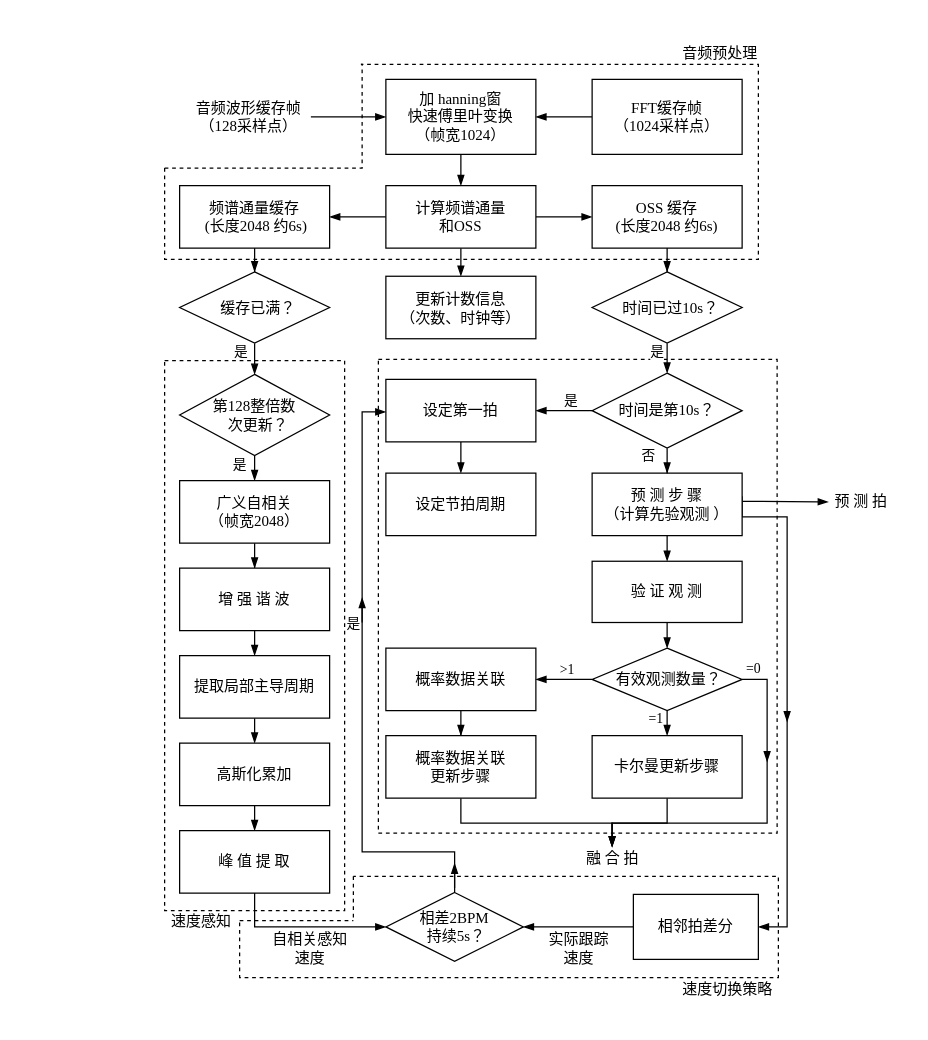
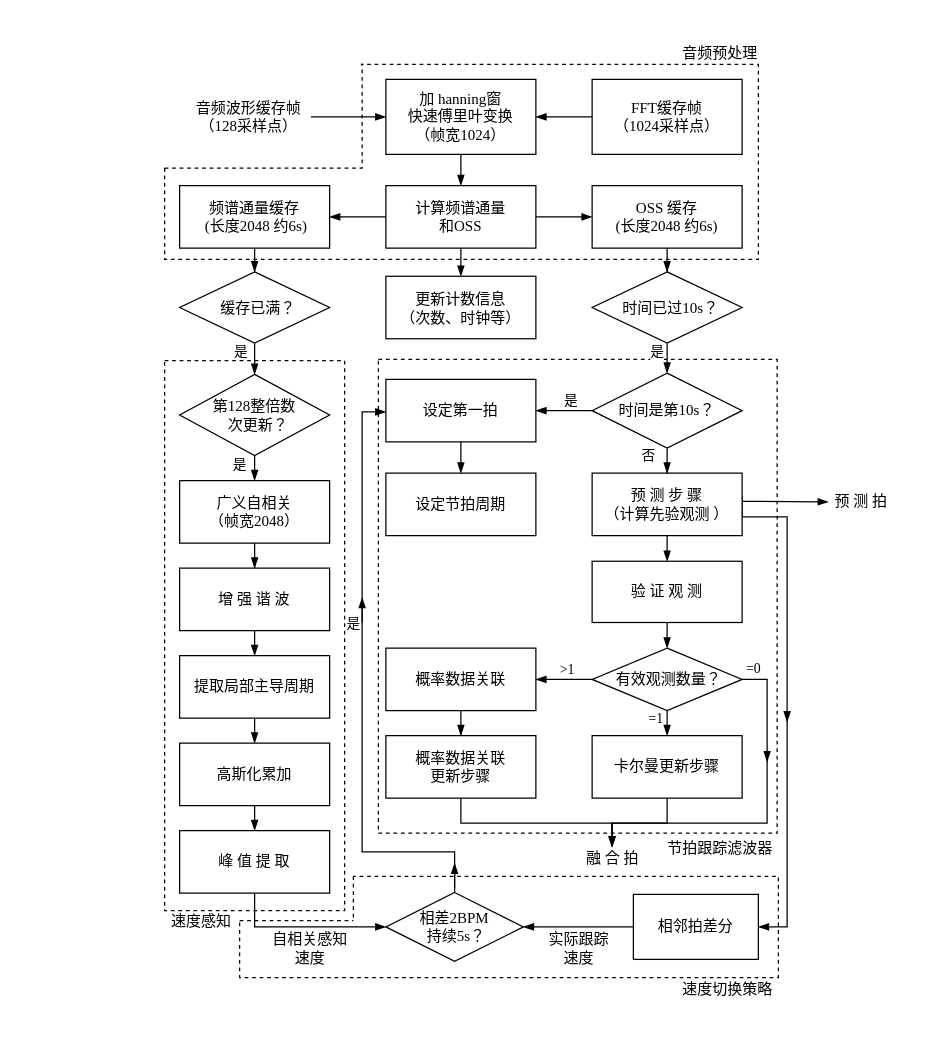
+ <mxCell id="69" value="节拍跟踪滤波器" style="text;html=1;align=center;verticalAlign=middle;resizable=0;points=[];autosize=1;strokeColor=none;fillColor=none;fontFamily=宋体-简;" parent="1" vertex="1"><mxGeometry x="528" y="669" width="94" height="18" as="geometry" /></mxCell>
